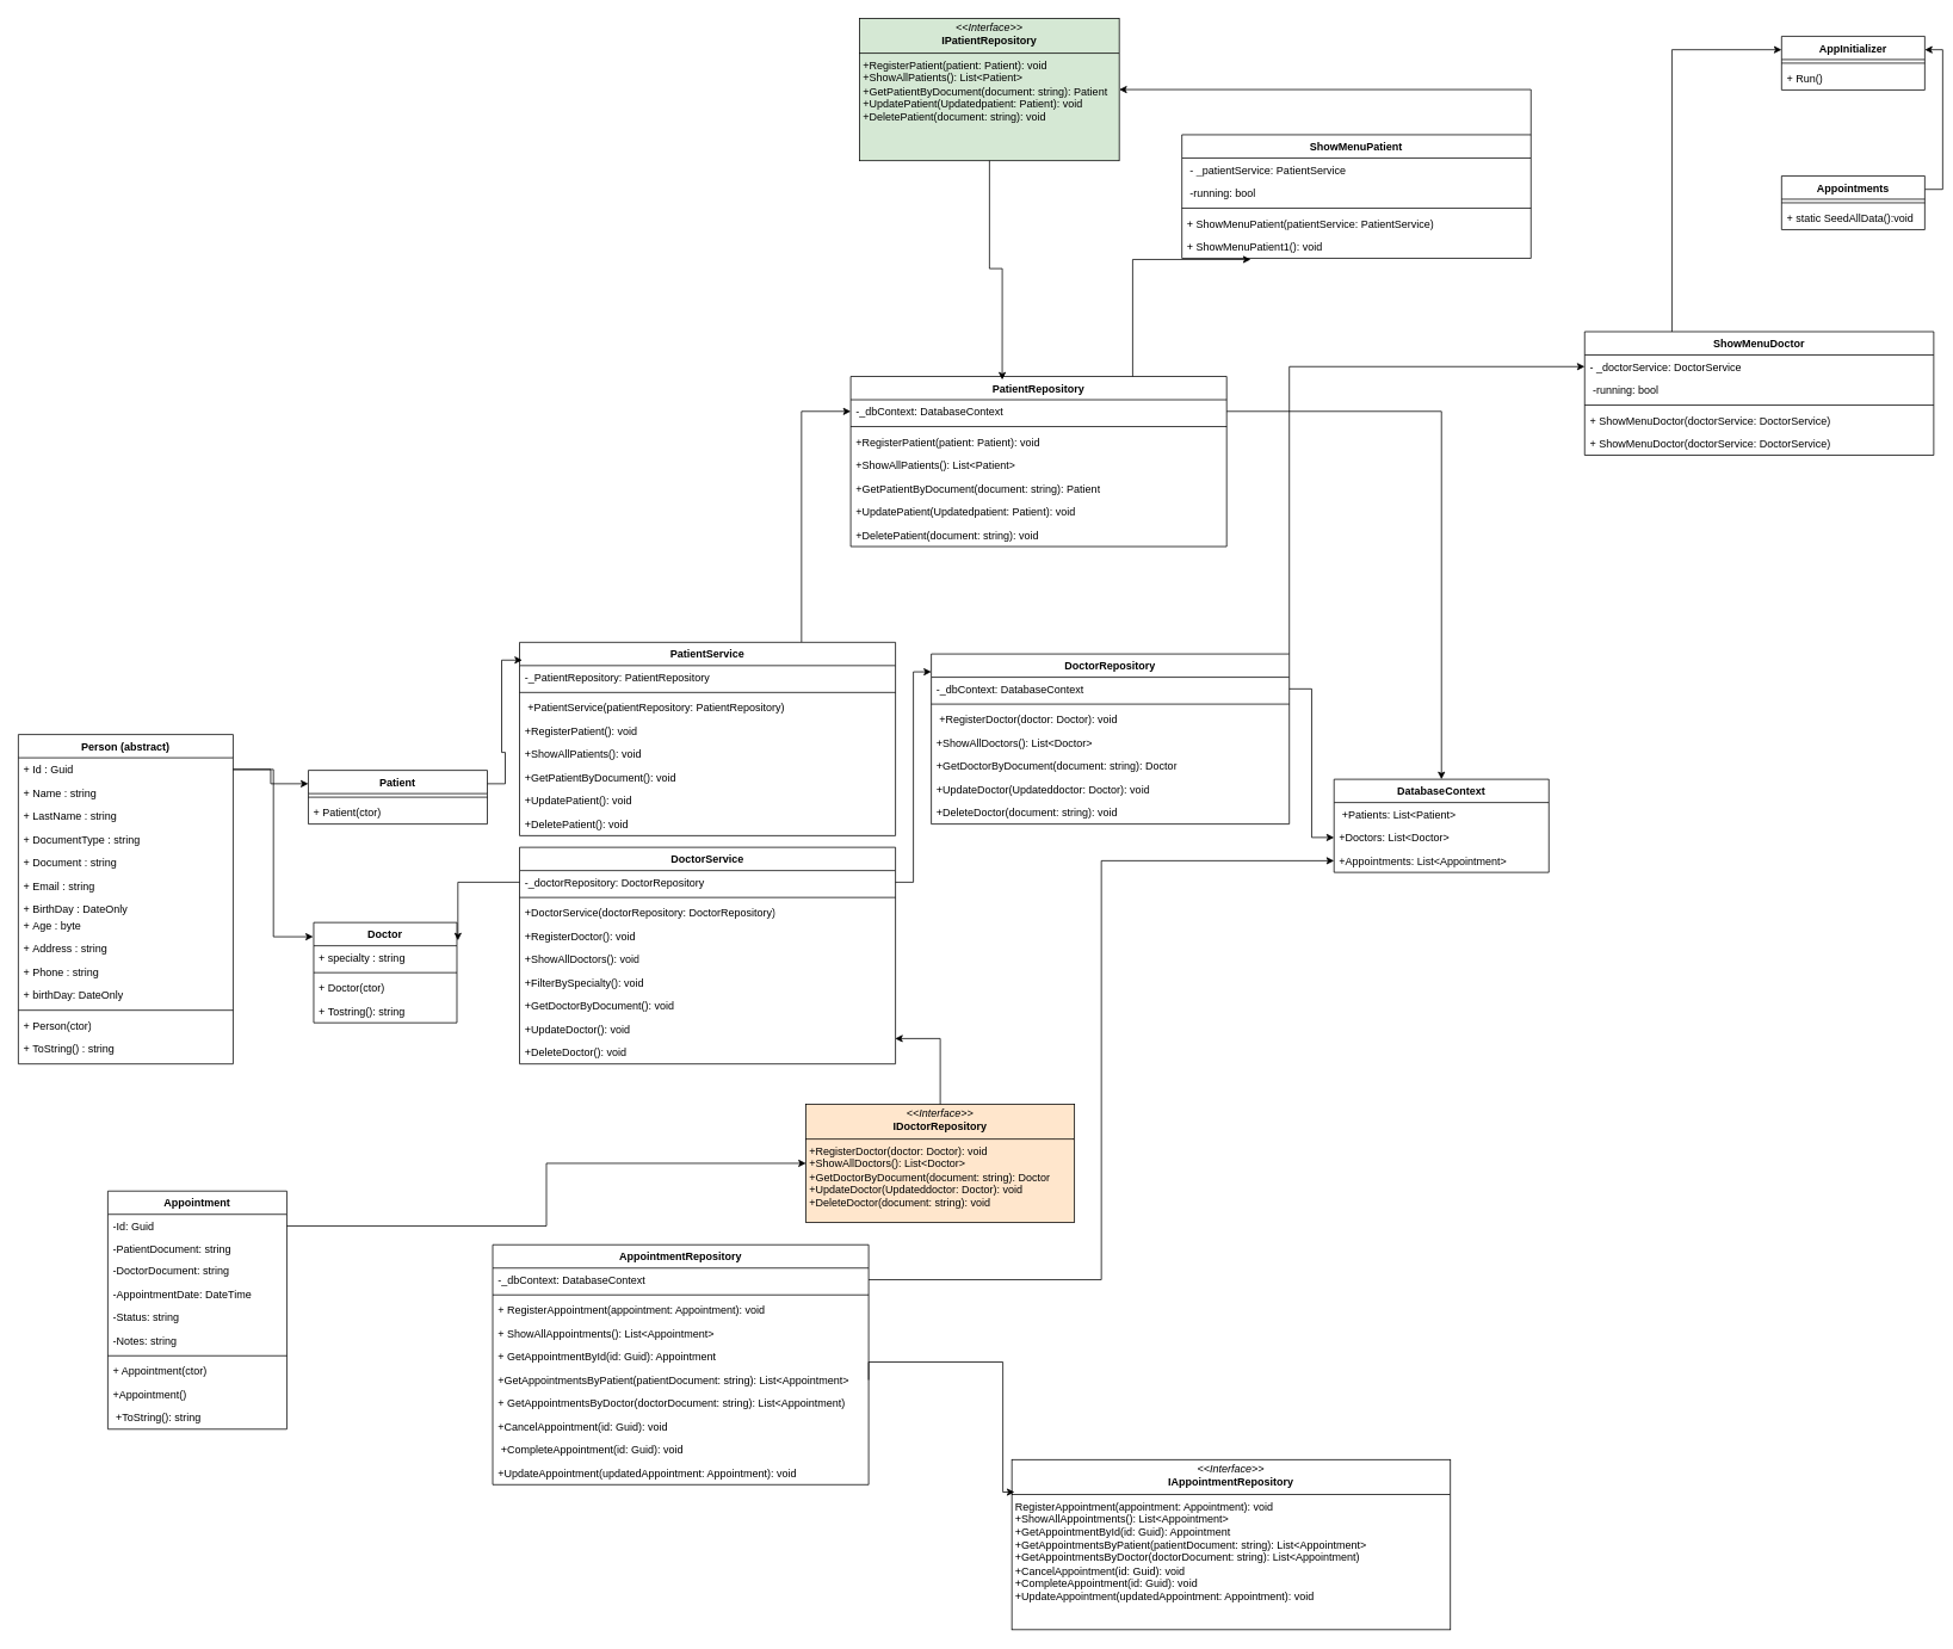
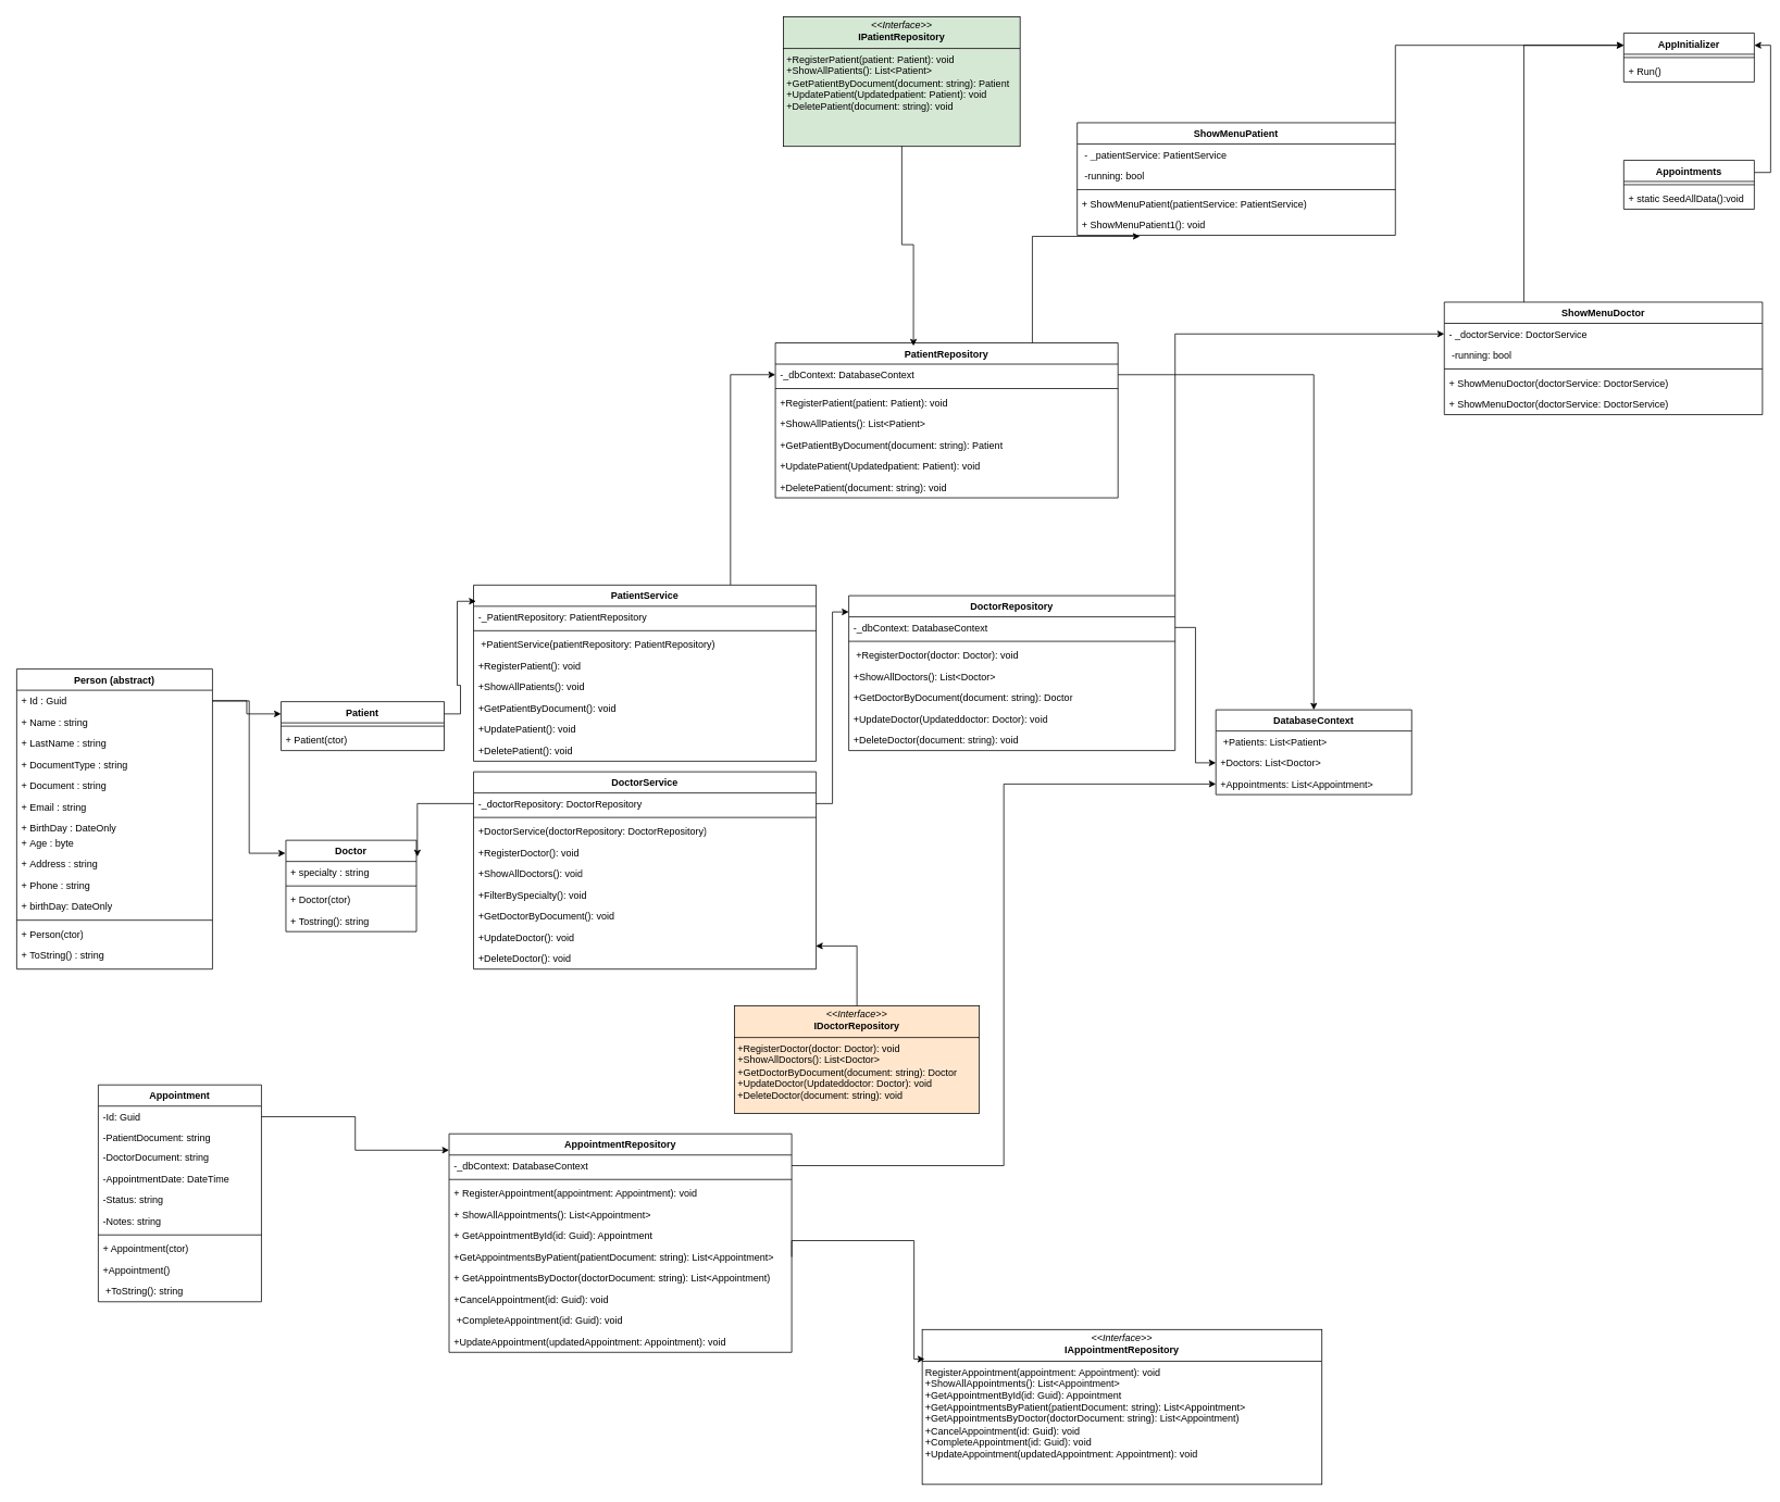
- <mxCell id="77" style="edgeStyle=orthogonalEdgeStyle;rounded=0;orthogonalLoop=1;jettySize=auto;html=1;exitX=1;exitY=0;exitDx=0;exitDy=0;" edge="1" parent="1" source="78" target="6"><mxGeometry relative="1" as="geometry" /></mxCell>
+ <mxCell id="77" style="edgeStyle=orthogonalEdgeStyle;rounded=0;orthogonalLoop=1;jettySize=auto;html=1;exitX=1;exitY=0;exitDx=0;exitDy=0;entryX=0;entryY=0.25;entryDx=0;entryDy=0;" edge="1" parent="1" source="78" target="84"><mxGeometry relative="1" as="geometry" /></mxCell>
- <mxCell id="105" style="edgeStyle=orthogonalEdgeStyle;rounded=0;orthogonalLoop=1;jettySize=auto;html=1;exitX=1;exitY=0.5;exitDx=0;exitDy=0;" edge="1" parent="1" source="14" target="7"><mxGeometry relative="1" as="geometry" /></mxCell>
+ <mxCell id="105" style="edgeStyle=orthogonalEdgeStyle;rounded=0;orthogonalLoop=1;jettySize=auto;html=1;exitX=1;exitY=0.5;exitDx=0;exitDy=0;entryX=0;entryY=0.075;entryDx=0;entryDy=0;entryPerimeter=0;" edge="1" parent="1" source="14" target="32"><mxGeometry relative="1" as="geometry" /></mxCell>
